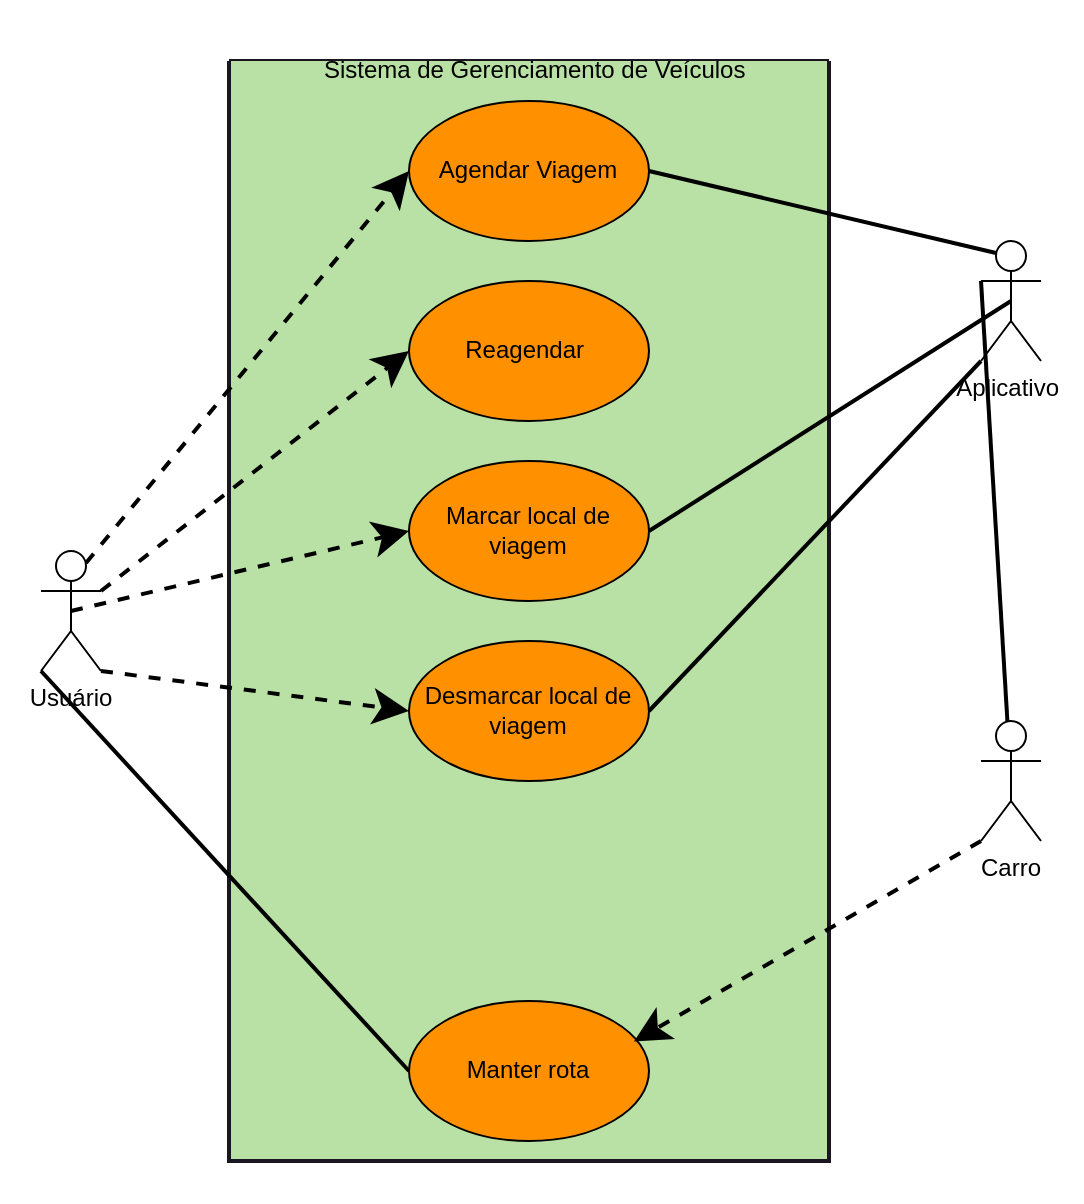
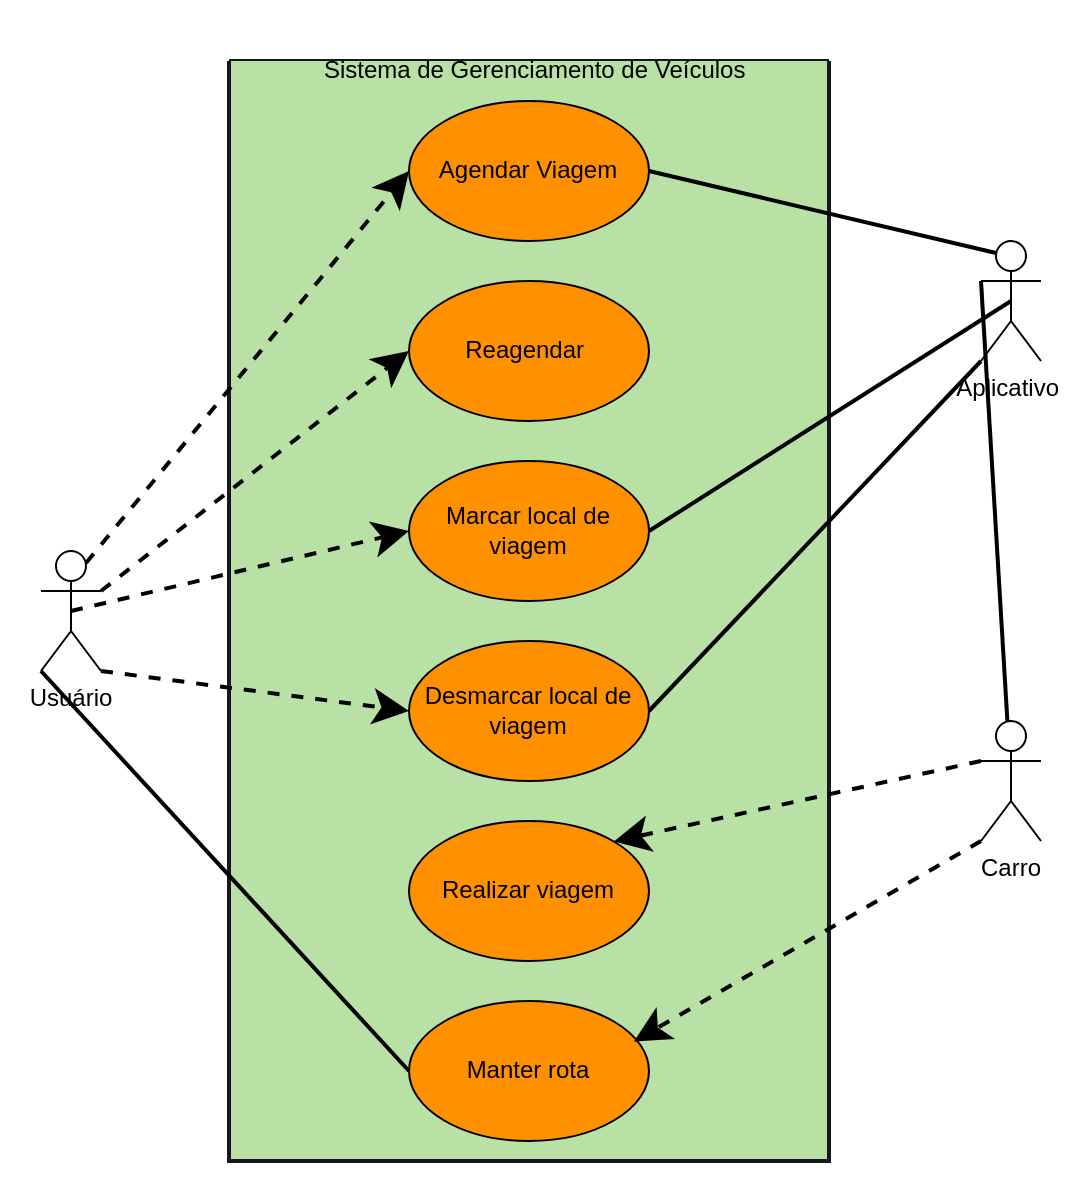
+ <mxCell id="21" style="rounded=0;orthogonalLoop=1;jettySize=auto;html=1;exitX=0;exitY=0.333;exitDx=0;exitDy=0;exitPerimeter=0;entryX=1;entryY=0;entryDx=0;entryDy=0;dashed=1;startArrow=none;startFill=0;endSize=12;strokeWidth=2;" edge="1" parent="1" source="22" target="7"><mxGeometry relative="1" as="geometry" /></mxCell>
+ <mxCell id="7" value="Realizar viagem" style="ellipse;whiteSpace=wrap;html=1;fillColor=#FF9100;gradientColor=none;" vertex="1" parent="2"><mxGeometry x="90" y="380" width="120" height="70" as="geometry" /></mxCell>
